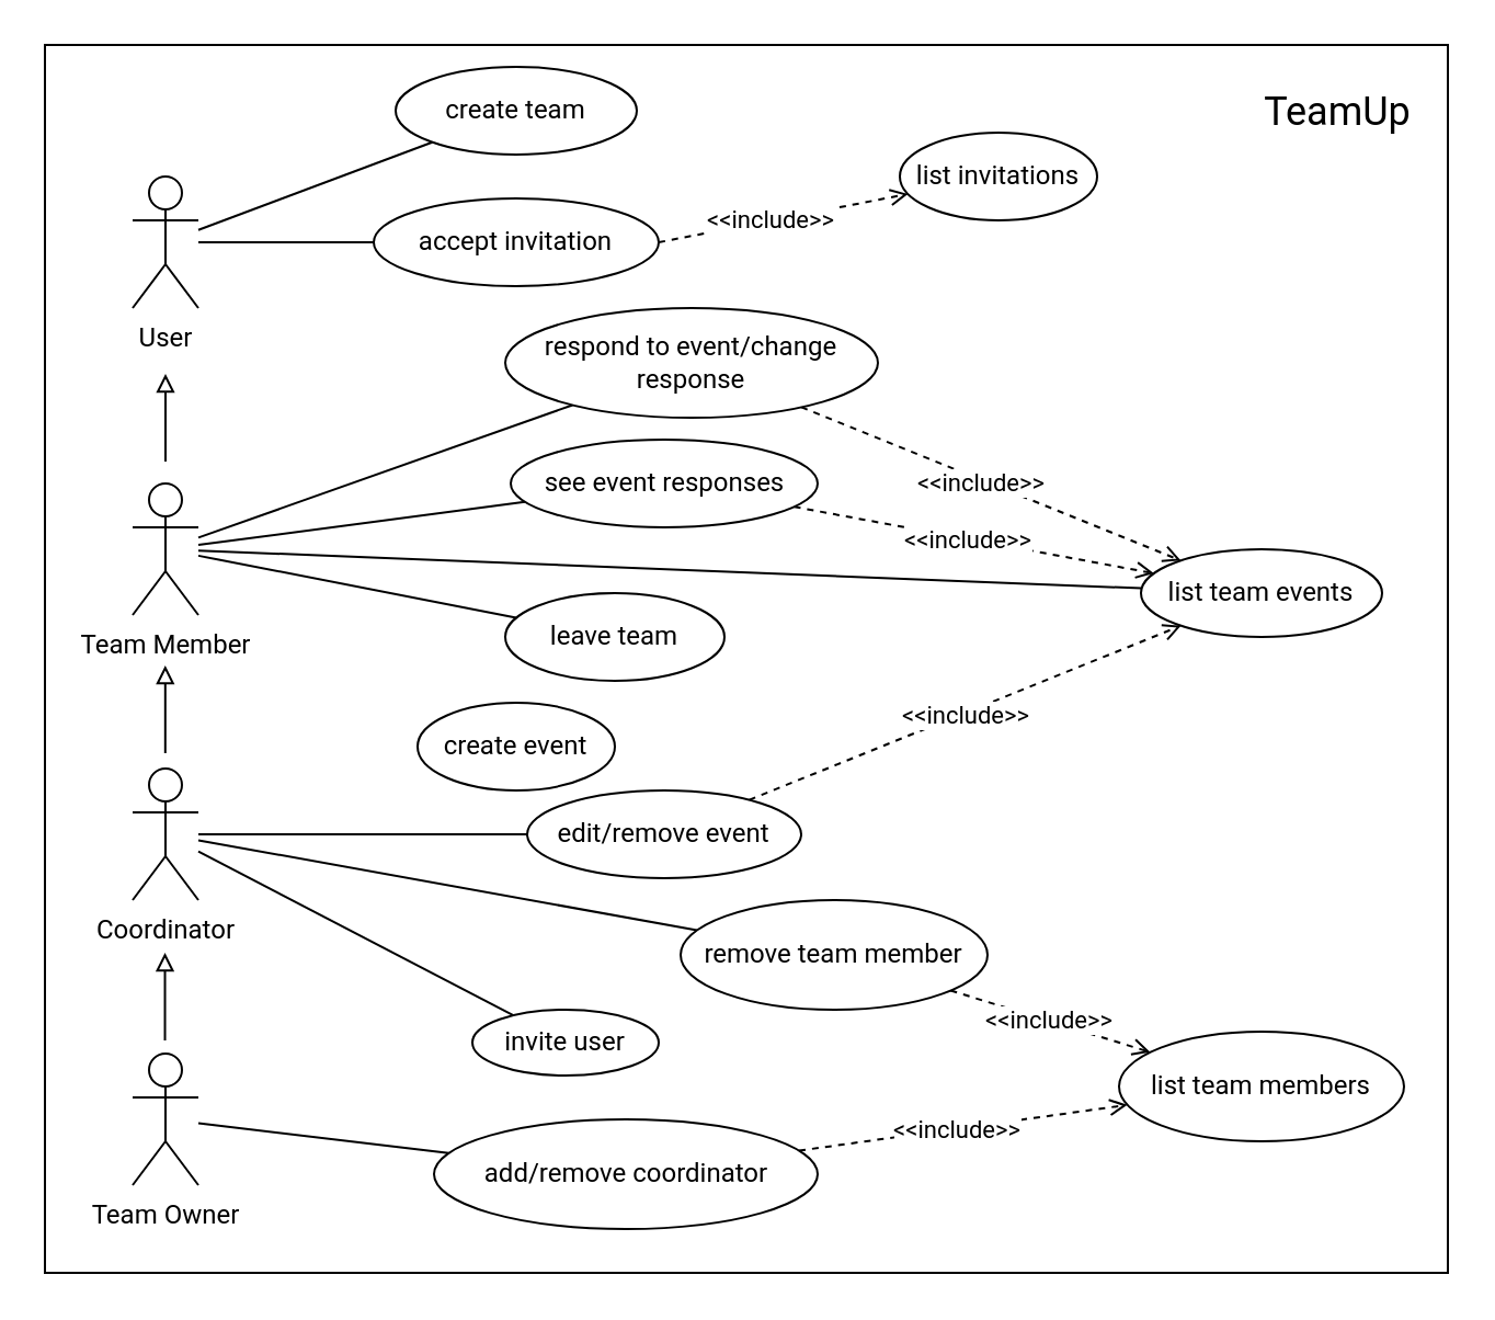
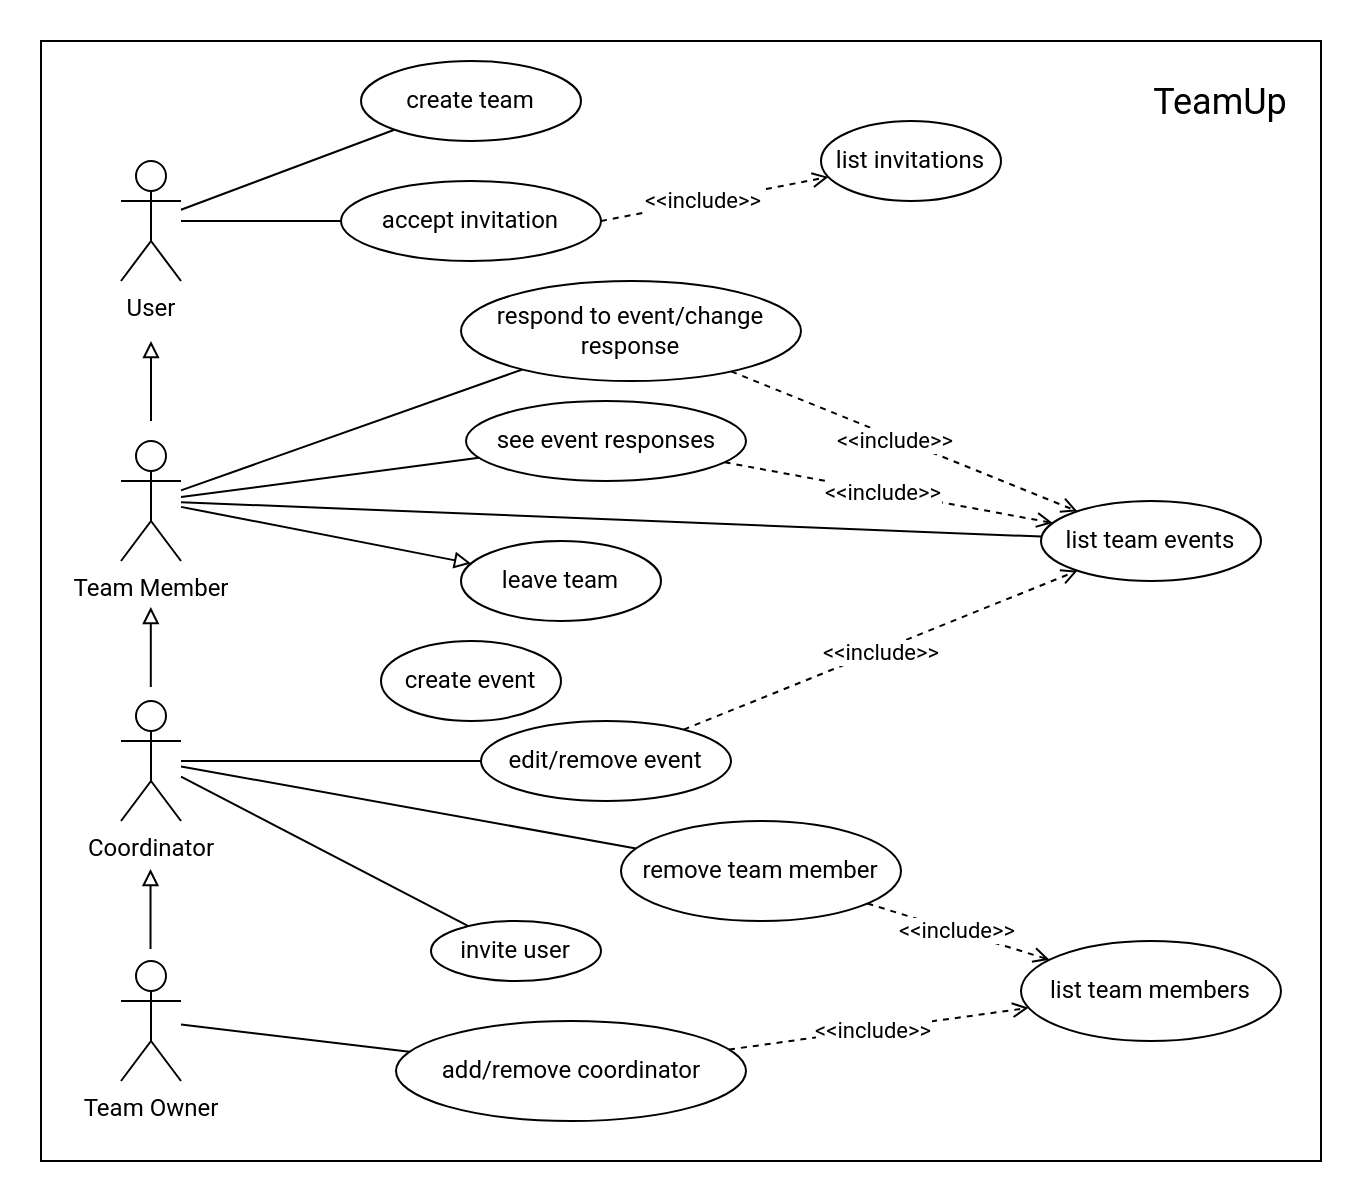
- <mxCell id="9" style="rounded=0;orthogonalLoop=1;jettySize=auto;html=1;endArrow=none;fontFamily=Roboto;endFill=0;fontSource=https%3A%2F%2Ffonts.googleapis.com%2Fcss%3Ffamily%3DRoboto;" parent="1" source="13" target="21" edge="1"><mxGeometry relative="1" as="geometry" /></mxCell>
+ <mxCell id="9" style="rounded=0;orthogonalLoop=1;jettySize=auto;html=1;endArrow=block;fontFamily=Roboto;endFill=0;fontSource=https%3A%2F%2Ffonts.googleapis.com%2Fcss%3Ffamily%3DRoboto;" parent="1" source="13" target="21" edge="1"><mxGeometry relative="1" as="geometry" /></mxCell>
